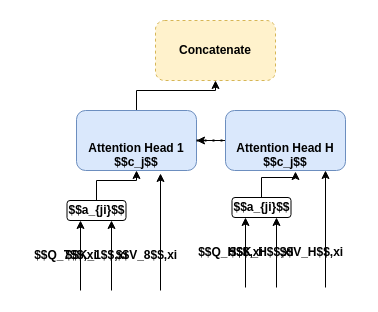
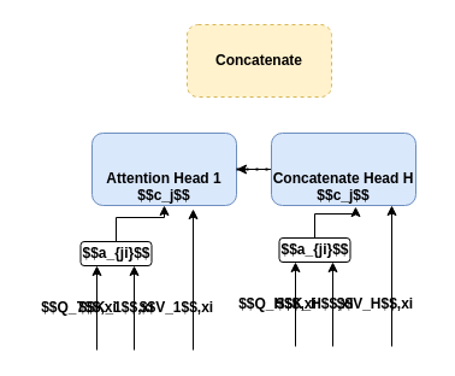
- <mxCell id="2" value="" style="edgeStyle=orthogonalEdgeStyle;rounded=0;orthogonalLoop=1;jettySize=auto;html=1;" parent="1" source="3" target="15" edge="1"><mxGeometry relative="1" as="geometry" /></mxCell>
- <mxCell id="14" value="&lt;div&gt;&lt;b&gt;&lt;br&gt;&lt;/b&gt;&lt;/div&gt;&lt;div&gt;&lt;b&gt;&lt;br&gt;&lt;/b&gt;&lt;/div&gt;&lt;div&gt;&lt;b&gt;Attention Head H&lt;br&gt;&lt;/b&gt;&lt;/div&gt;&lt;div&gt;&lt;b&gt;$$c_j$$&lt;br&gt;&lt;/b&gt;&lt;/div&gt;" style="rounded=1;whiteSpace=wrap;html=1;fillColor=#dae8fc;strokeColor=#6c8ebf;" parent="1" vertex="1"><mxGeometry x="225" y="110" width="120" height="60" as="geometry" /></mxCell>
+ <mxCell id="14" value="&lt;div&gt;&lt;b&gt;&lt;br&gt;&lt;/b&gt;&lt;/div&gt;&lt;div&gt;&lt;b&gt;&lt;br&gt;&lt;/b&gt;&lt;/div&gt;&lt;div&gt;&lt;b&gt;Concatenate Head H&lt;br&gt;&lt;/b&gt;&lt;/div&gt;&lt;div&gt;&lt;b&gt;$$c_j$$&lt;br&gt;&lt;/b&gt;&lt;/div&gt;" style="rounded=1;whiteSpace=wrap;html=1;fillColor=#dae8fc;strokeColor=#6c8ebf;" parent="1" vertex="1"><mxGeometry x="225" y="110" width="120" height="60" as="geometry" /></mxCell>
- <mxCell id="11" value="&lt;b&gt;$$V_8$$,xi&lt;/b&gt;" style="text;html=1;align=center;verticalAlign=middle;resizable=0;points=[];autosize=1;strokeColor=none;fillColor=none;" parent="1" vertex="1"><mxGeometry x="105.5" y="240" width="80" height="30" as="geometry" /></mxCell>
+ <mxCell id="11" value="&lt;b&gt;$$V_1$$,xi&lt;/b&gt;" style="text;html=1;align=center;verticalAlign=middle;resizable=0;points=[];autosize=1;strokeColor=none;fillColor=none;" parent="1" vertex="1"><mxGeometry x="105.5" y="240" width="80" height="30" as="geometry" /></mxCell>
